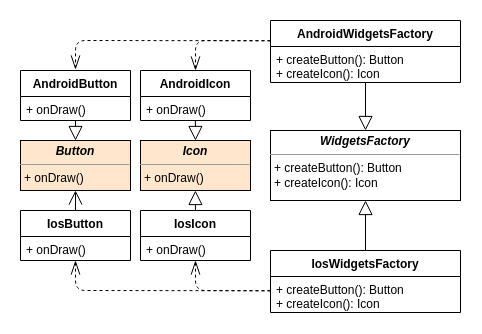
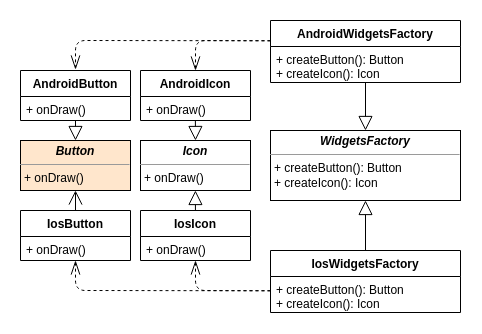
- <mxCell id="9" value="&lt;p style=&quot;margin: 0px ; margin-top: 4px ; text-align: center&quot;&gt;&lt;b&gt;&lt;i&gt;Icon&lt;/i&gt;&lt;/b&gt;&lt;/p&gt;&lt;hr size=&quot;1&quot;&gt;&lt;p style=&quot;margin: 0px ; margin-left: 4px&quot;&gt;+ onDraw()&lt;br&gt;&lt;/p&gt;" style="verticalAlign=top;align=left;overflow=fill;fontSize=12;fontFamily=Helvetica;html=1;strokeColor=#000000;fillColor=#ffe6cc;" vertex="1" parent="1"><mxGeometry x="140" y="140" width="110" height="50" as="geometry" /></mxCell>
+ <mxCell id="9" value="&lt;p style=&quot;margin: 0px ; margin-top: 4px ; text-align: center&quot;&gt;&lt;b&gt;&lt;i&gt;Icon&lt;/i&gt;&lt;/b&gt;&lt;/p&gt;&lt;hr size=&quot;1&quot;&gt;&lt;p style=&quot;margin: 0px ; margin-left: 4px&quot;&gt;+ onDraw()&lt;br&gt;&lt;/p&gt;" style="verticalAlign=top;align=left;overflow=fill;fontSize=12;fontFamily=Helvetica;html=1;strokeColor=#000000;" vertex="1" parent="1"><mxGeometry x="140" y="140" width="110" height="50" as="geometry" /></mxCell>
